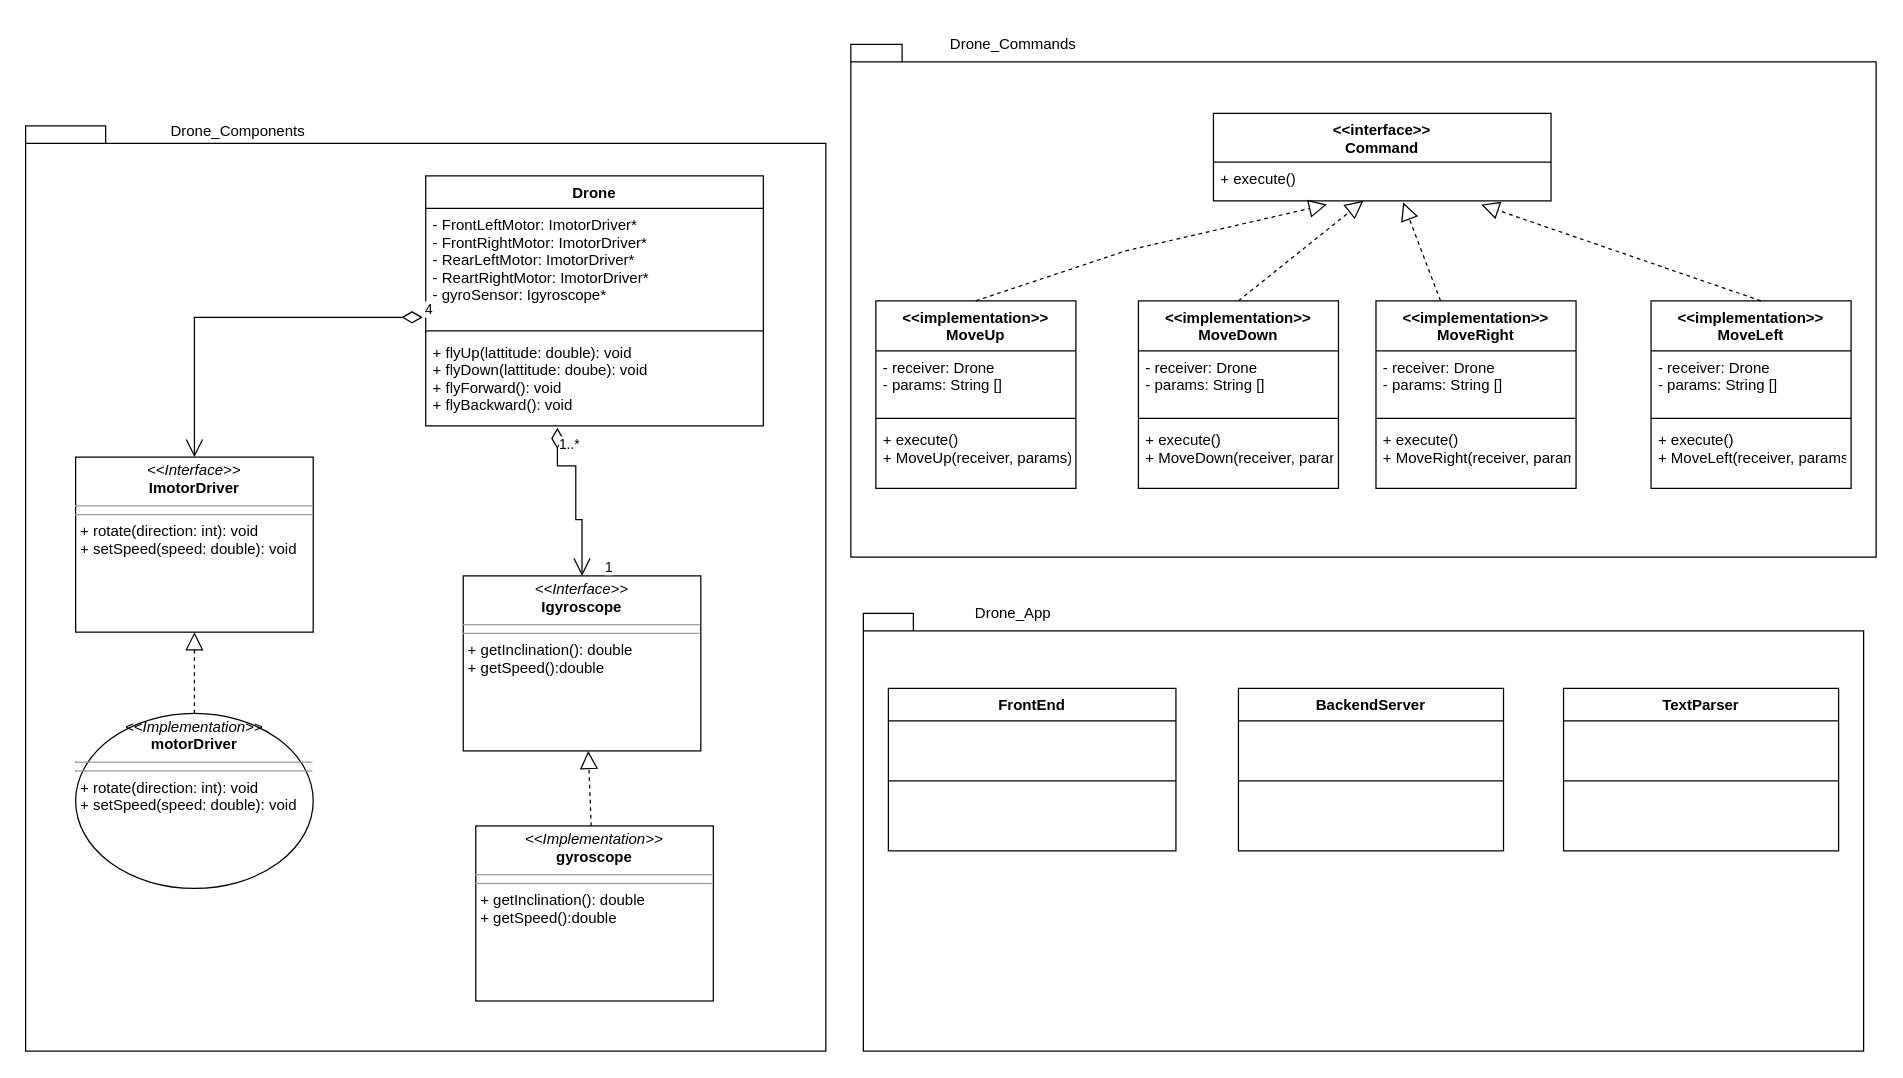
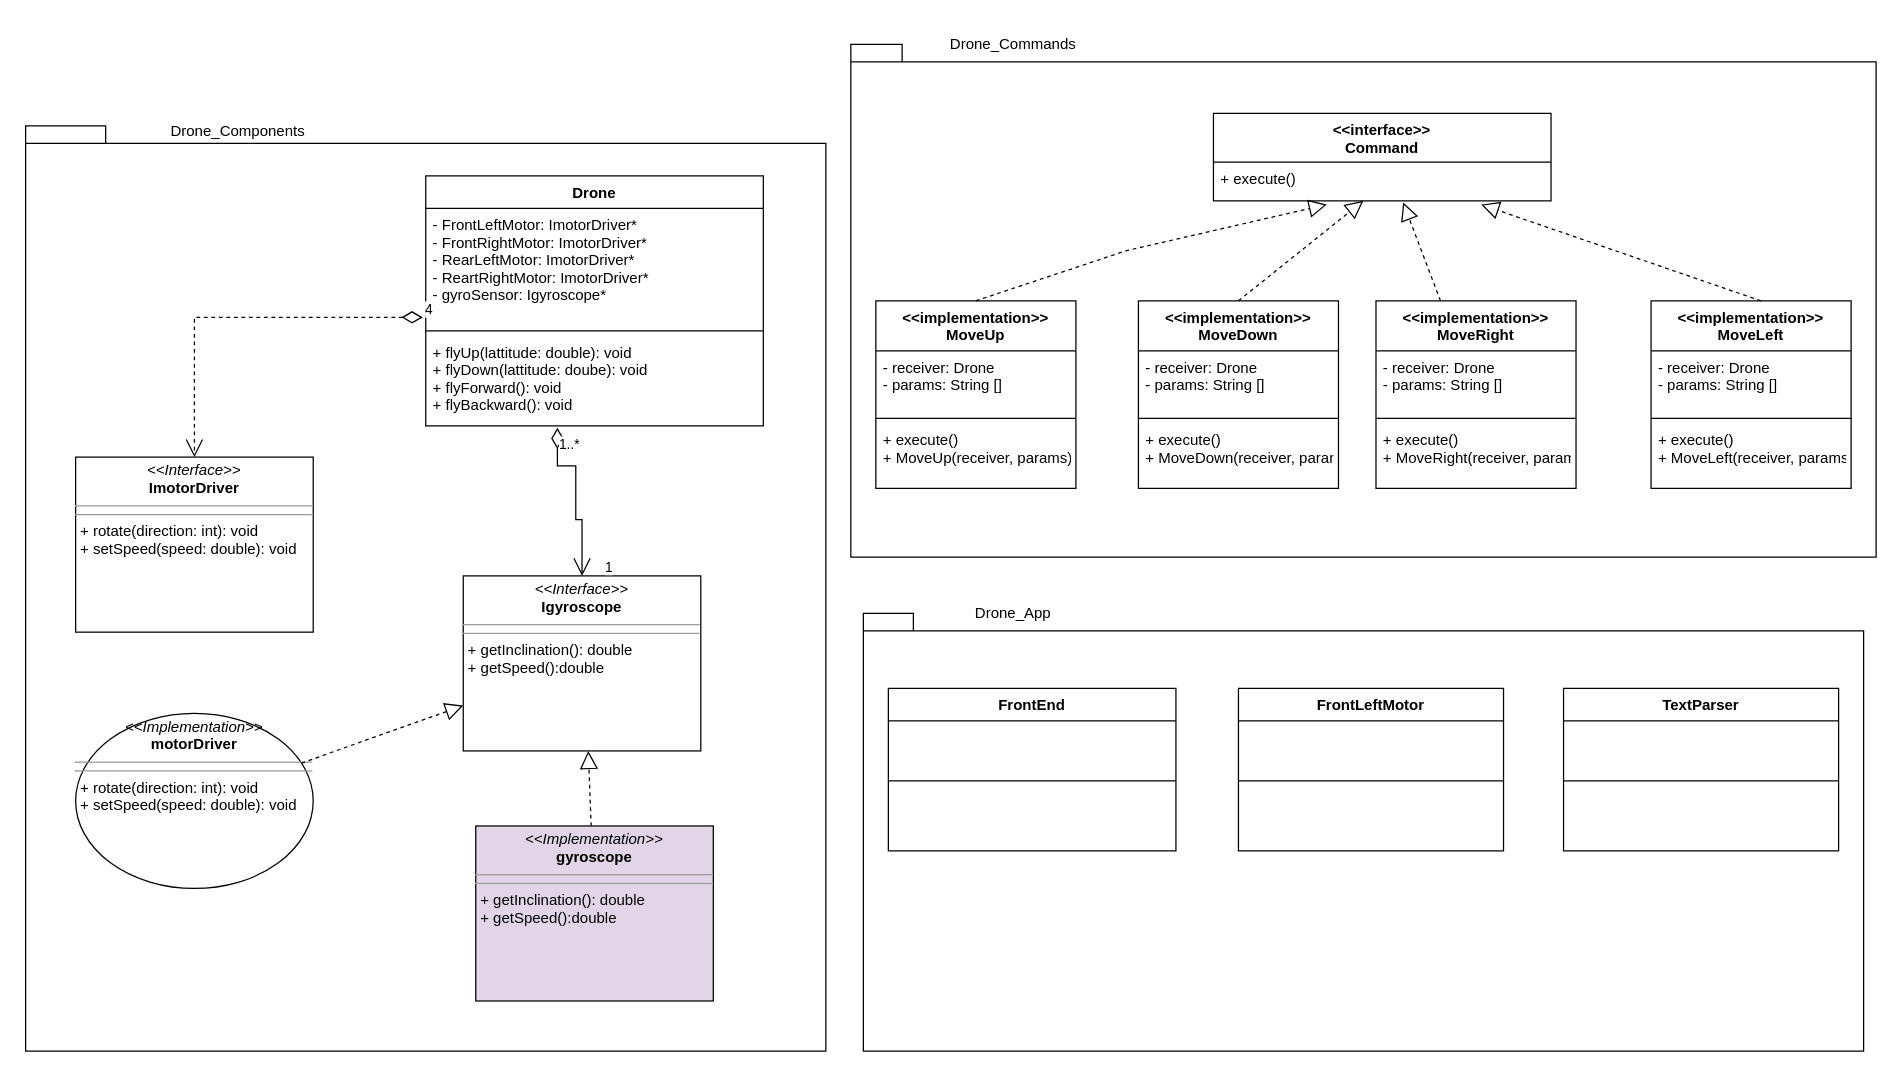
- <mxCell id="9" value="4" style="endArrow=open;html=1;endSize=12;startArrow=diamondThin;startSize=14;startFill=0;edgeStyle=orthogonalEdgeStyle;align=left;verticalAlign=bottom;rounded=0;exitX=-0.009;exitY=0.928;exitDx=0;exitDy=0;exitPerimeter=0;" edge="1" parent="1" source="6" target="10"><mxGeometry x="-1" y="3" relative="1" as="geometry"><mxPoint x="300" y="290" as="sourcePoint" /><mxPoint x="247.98" y="338" as="targetPoint" /></mxGeometry></mxCell>
+ <mxCell id="9" value="4" style="endArrow=open;html=1;endSize=12;startArrow=diamondThin;startSize=14;startFill=0;edgeStyle=orthogonalEdgeStyle;align=left;verticalAlign=bottom;rounded=0;exitX=-0.009;exitY=0.928;exitDx=0;exitDy=0;exitPerimeter=0;dashed=1;" edge="1" parent="1" source="6" target="10"><mxGeometry x="-1" y="3" relative="1" as="geometry"><mxPoint x="300" y="290" as="sourcePoint" /><mxPoint x="247.98" y="338" as="targetPoint" /></mxGeometry></mxCell>
- <mxCell id="13" value="" style="endArrow=block;dashed=1;endFill=0;endSize=12;html=1;rounded=0;" edge="1" parent="1" source="12" target="10"><mxGeometry width="160" relative="1" as="geometry"><mxPoint x="370" y="460" as="sourcePoint" /><mxPoint x="530" y="460" as="targetPoint" /></mxGeometry></mxCell>
+ <mxCell id="13" value="" style="endArrow=block;dashed=1;endFill=0;endSize=12;html=1;rounded=0;" edge="1" parent="1" source="12" target="11"><mxGeometry width="160" relative="1" as="geometry"><mxPoint x="370" y="460" as="sourcePoint" /><mxPoint x="530" y="460" as="targetPoint" /></mxGeometry></mxCell>
- <mxCell id="20" value="BackendServer" style="swimlane;fontStyle=1;align=center;verticalAlign=top;childLayout=stackLayout;horizontal=1;startSize=26;horizontalStack=0;resizeParent=1;resizeParentMax=0;resizeLast=0;collapsible=1;marginBottom=0;" vertex="1" parent="1"><mxGeometry x="990" y="550" width="212" height="130" as="geometry" /></mxCell>
+ <mxCell id="20" value="FrontLeftMotor" style="swimlane;fontStyle=1;align=center;verticalAlign=top;childLayout=stackLayout;horizontal=1;startSize=26;horizontalStack=0;resizeParent=1;resizeParentMax=0;resizeLast=0;collapsible=1;marginBottom=0;" vertex="1" parent="1"><mxGeometry x="990" y="550" width="212" height="130" as="geometry" /></mxCell>
- <mxCell id="14" value="&lt;p style=&quot;margin:0px;margin-top:4px;text-align:center;&quot;&gt;&lt;i&gt;&amp;lt;&amp;lt;Implementation&amp;gt;&amp;gt;&lt;/i&gt;&lt;br&gt;&lt;b&gt;gyroscope&lt;/b&gt;&lt;/p&gt;&lt;hr size=&quot;1&quot;&gt;&lt;hr size=&quot;1&quot;&gt;&lt;p style=&quot;margin:0px;margin-left:4px;&quot;&gt;+ getInclination(): double&lt;br&gt;+ getSpeed():double&lt;/p&gt;" style="verticalAlign=top;align=left;overflow=fill;fontSize=12;fontFamily=Helvetica;html=1;" vertex="1" parent="1"><mxGeometry x="380" y="660" width="190" height="140" as="geometry" /></mxCell>
+ <mxCell id="14" value="&lt;p style=&quot;margin:0px;margin-top:4px;text-align:center;&quot;&gt;&lt;i&gt;&amp;lt;&amp;lt;Implementation&amp;gt;&amp;gt;&lt;/i&gt;&lt;br&gt;&lt;b&gt;gyroscope&lt;/b&gt;&lt;/p&gt;&lt;hr size=&quot;1&quot;&gt;&lt;hr size=&quot;1&quot;&gt;&lt;p style=&quot;margin:0px;margin-left:4px;&quot;&gt;+ getInclination(): double&lt;br&gt;+ getSpeed():double&lt;/p&gt;" style="verticalAlign=top;align=left;overflow=fill;fontSize=12;fontFamily=Helvetica;html=1;fillColor=#e1d5e7;" vertex="1" parent="1"><mxGeometry x="380" y="660" width="190" height="140" as="geometry" /></mxCell>
